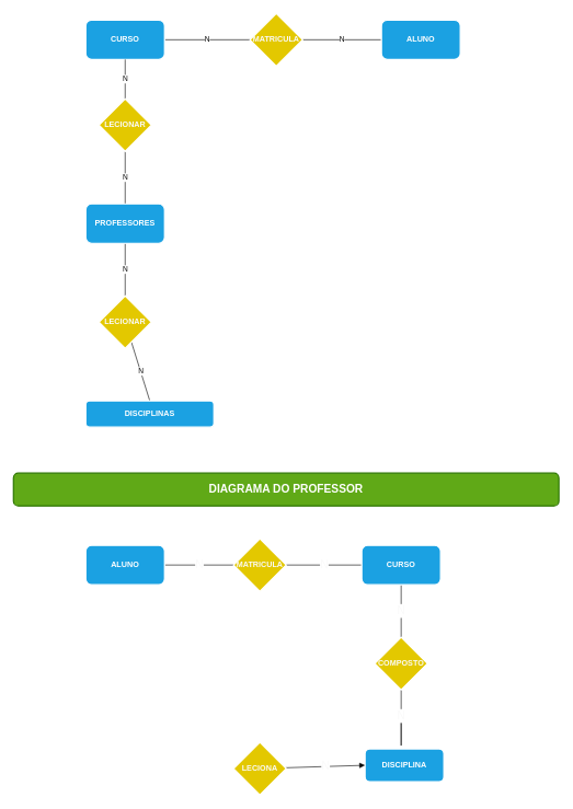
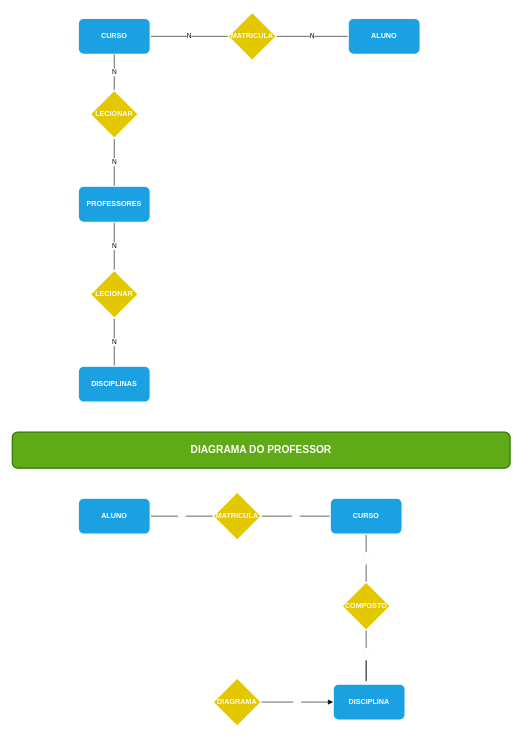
- <mxCell id="14" value="DISCIPLINAS" style="rounded=1;whiteSpace=wrap;html=1;fillColor=#1ba1e2;fontColor=#ffffff;strokeColor=#FFFFFF;fontStyle=1;strokeWidth=2;" vertex="1" parent="1"><mxGeometry x="130" y="610" width="195" height="40" as="geometry" /></mxCell>
+ <mxCell id="14" value="DISCIPLINAS" style="rounded=1;whiteSpace=wrap;html=1;fillColor=#1ba1e2;fontColor=#ffffff;strokeColor=#FFFFFF;fontStyle=1;strokeWidth=2;" vertex="1" parent="1"><mxGeometry x="130" y="610" width="120" height="60" as="geometry" /></mxCell>
- <mxCell id="15" value="&lt;font style=&quot;font-size: 17px;&quot;&gt;DIAGRAMA DO PROFESSOR&lt;/font&gt;" style="rounded=1;whiteSpace=wrap;html=1;fillColor=#60a917;fontColor=#ffffff;strokeColor=#2D7600;fontStyle=1;strokeWidth=2;" vertex="1" parent="1"><mxGeometry x="20" y="720" width="830" height="50" as="geometry" /></mxCell>
+ <mxCell id="15" value="&lt;font style=&quot;font-size: 17px;&quot;&gt;DIAGRAMA DO PROFESSOR&lt;/font&gt;" style="rounded=1;whiteSpace=wrap;html=1;fillColor=#60a917;fontColor=#ffffff;strokeColor=#2D7600;fontStyle=1;strokeWidth=2;" vertex="1" parent="1"><mxGeometry x="20" y="720" width="830" height="60" as="geometry" /></mxCell>
- <mxCell id="24" value="DISCIPLINA" style="rounded=1;whiteSpace=wrap;html=1;fillColor=#1ba1e2;fontColor=#ffffff;strokeColor=#FFFFFF;fontStyle=1;strokeWidth=2;" vertex="1" parent="1"><mxGeometry x="555" y="1140" width="120" height="50" as="geometry" /></mxCell>
+ <mxCell id="24" value="DISCIPLINA" style="rounded=1;whiteSpace=wrap;html=1;fillColor=#1ba1e2;fontColor=#ffffff;strokeColor=#FFFFFF;fontStyle=1;strokeWidth=2;" vertex="1" parent="1"><mxGeometry x="555" y="1140" width="120" height="60" as="geometry" /></mxCell>
- <mxCell id="26" value="LECIONA" style="rhombus;whiteSpace=wrap;html=1;fillColor=#e3c800;fontColor=#FAFAFA;strokeColor=#FFFFFF;fontStyle=1;strokeWidth=2;" vertex="1" parent="1"><mxGeometry x="355" y="1130" width="80" height="80" as="geometry" /></mxCell>
+ <mxCell id="26" value="DIAGRAMA" style="rhombus;whiteSpace=wrap;html=1;fillColor=#e3c800;fontColor=#FAFAFA;strokeColor=#FFFFFF;fontStyle=1;strokeWidth=2;" vertex="1" parent="1"><mxGeometry x="355" y="1130" width="80" height="80" as="geometry" /></mxCell>
